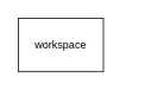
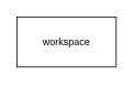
- <mxCell id="2" value="workspace" style="rounded=0;whiteSpace=wrap;html=1;" vertex="1" parent="1"><mxGeometry x="20" y="20" width="95" height="60" as="geometry" /></mxCell>
+ <mxCell id="2" value="workspace" style="rounded=0;whiteSpace=wrap;html=1;" vertex="1" parent="1"><mxGeometry x="20" y="20" width="120" height="60" as="geometry" /></mxCell>
